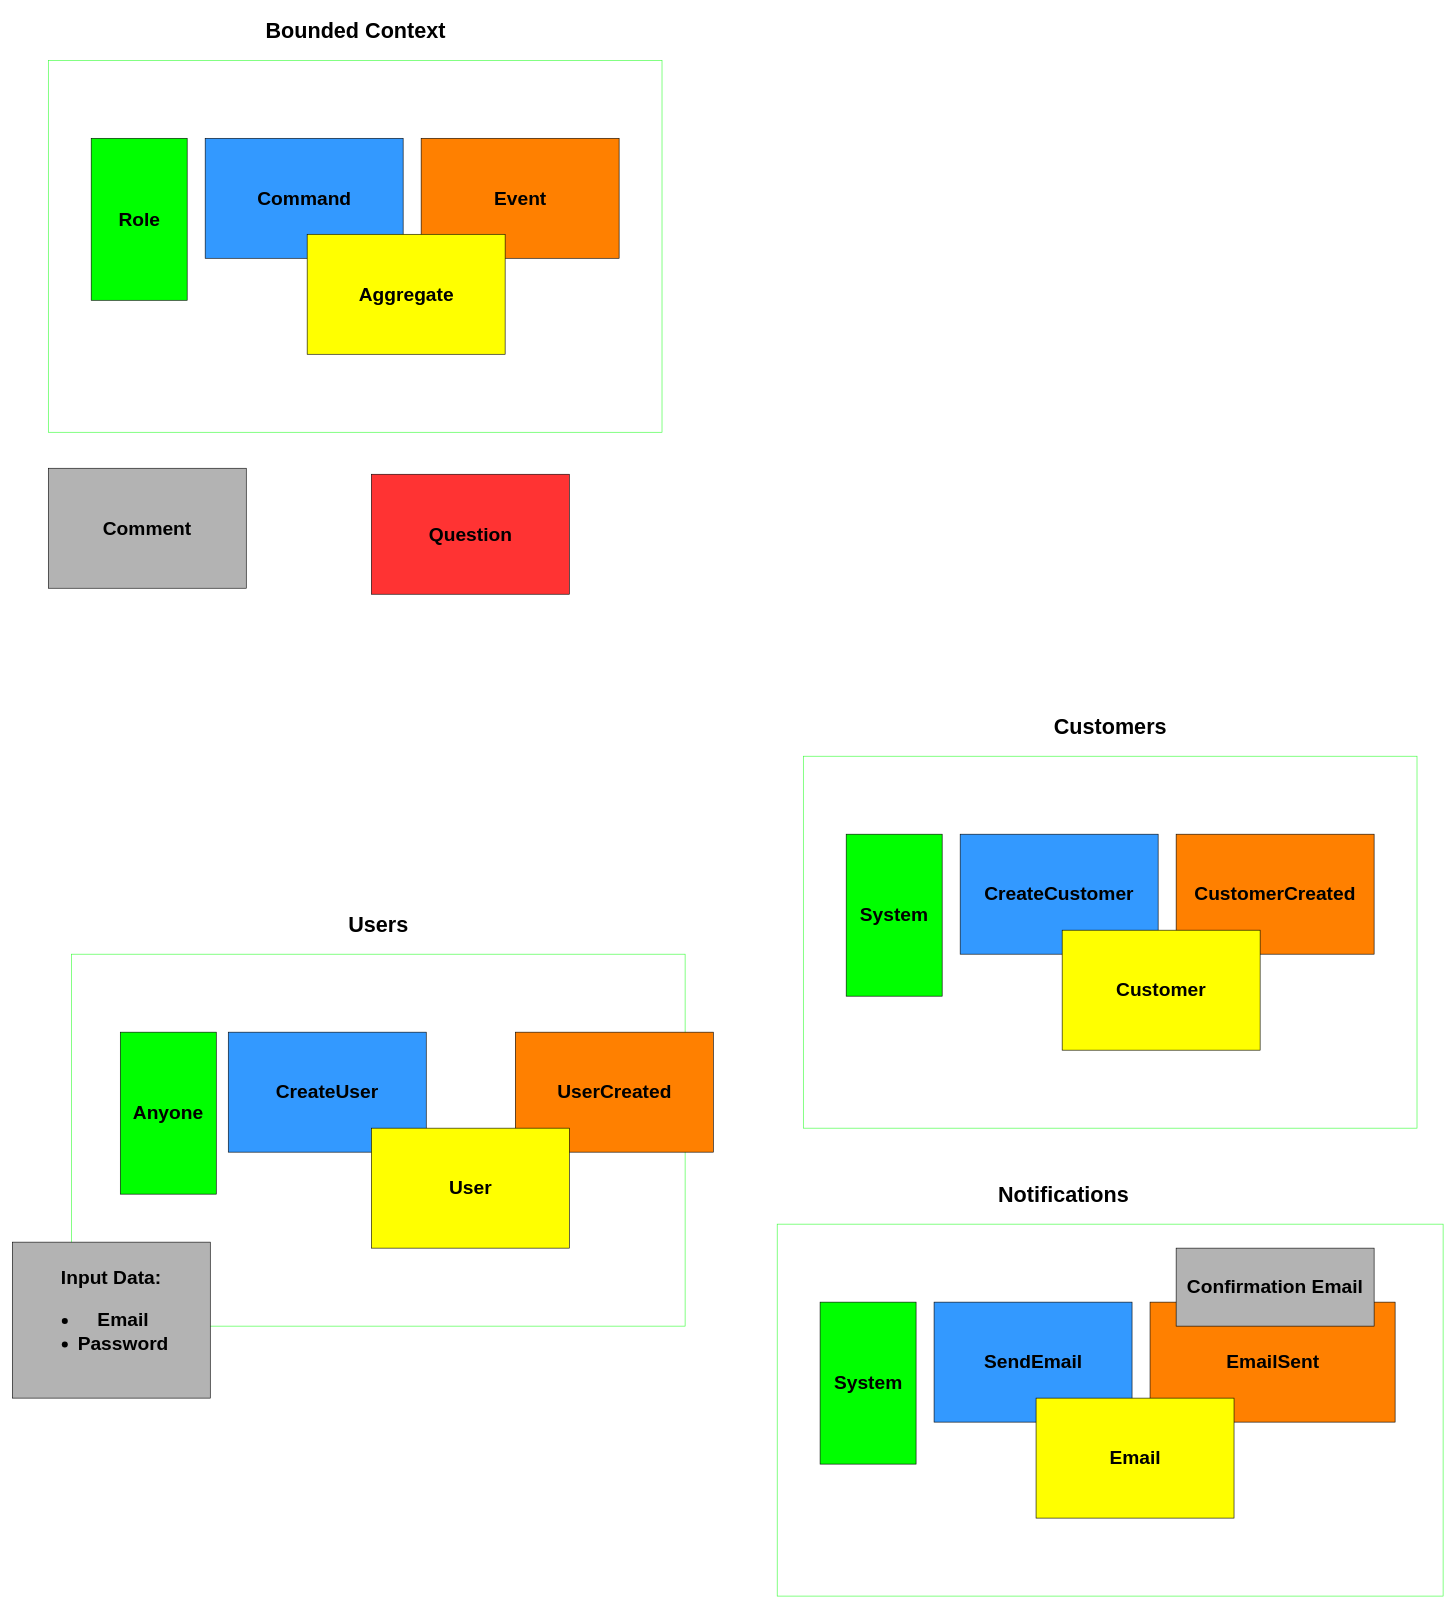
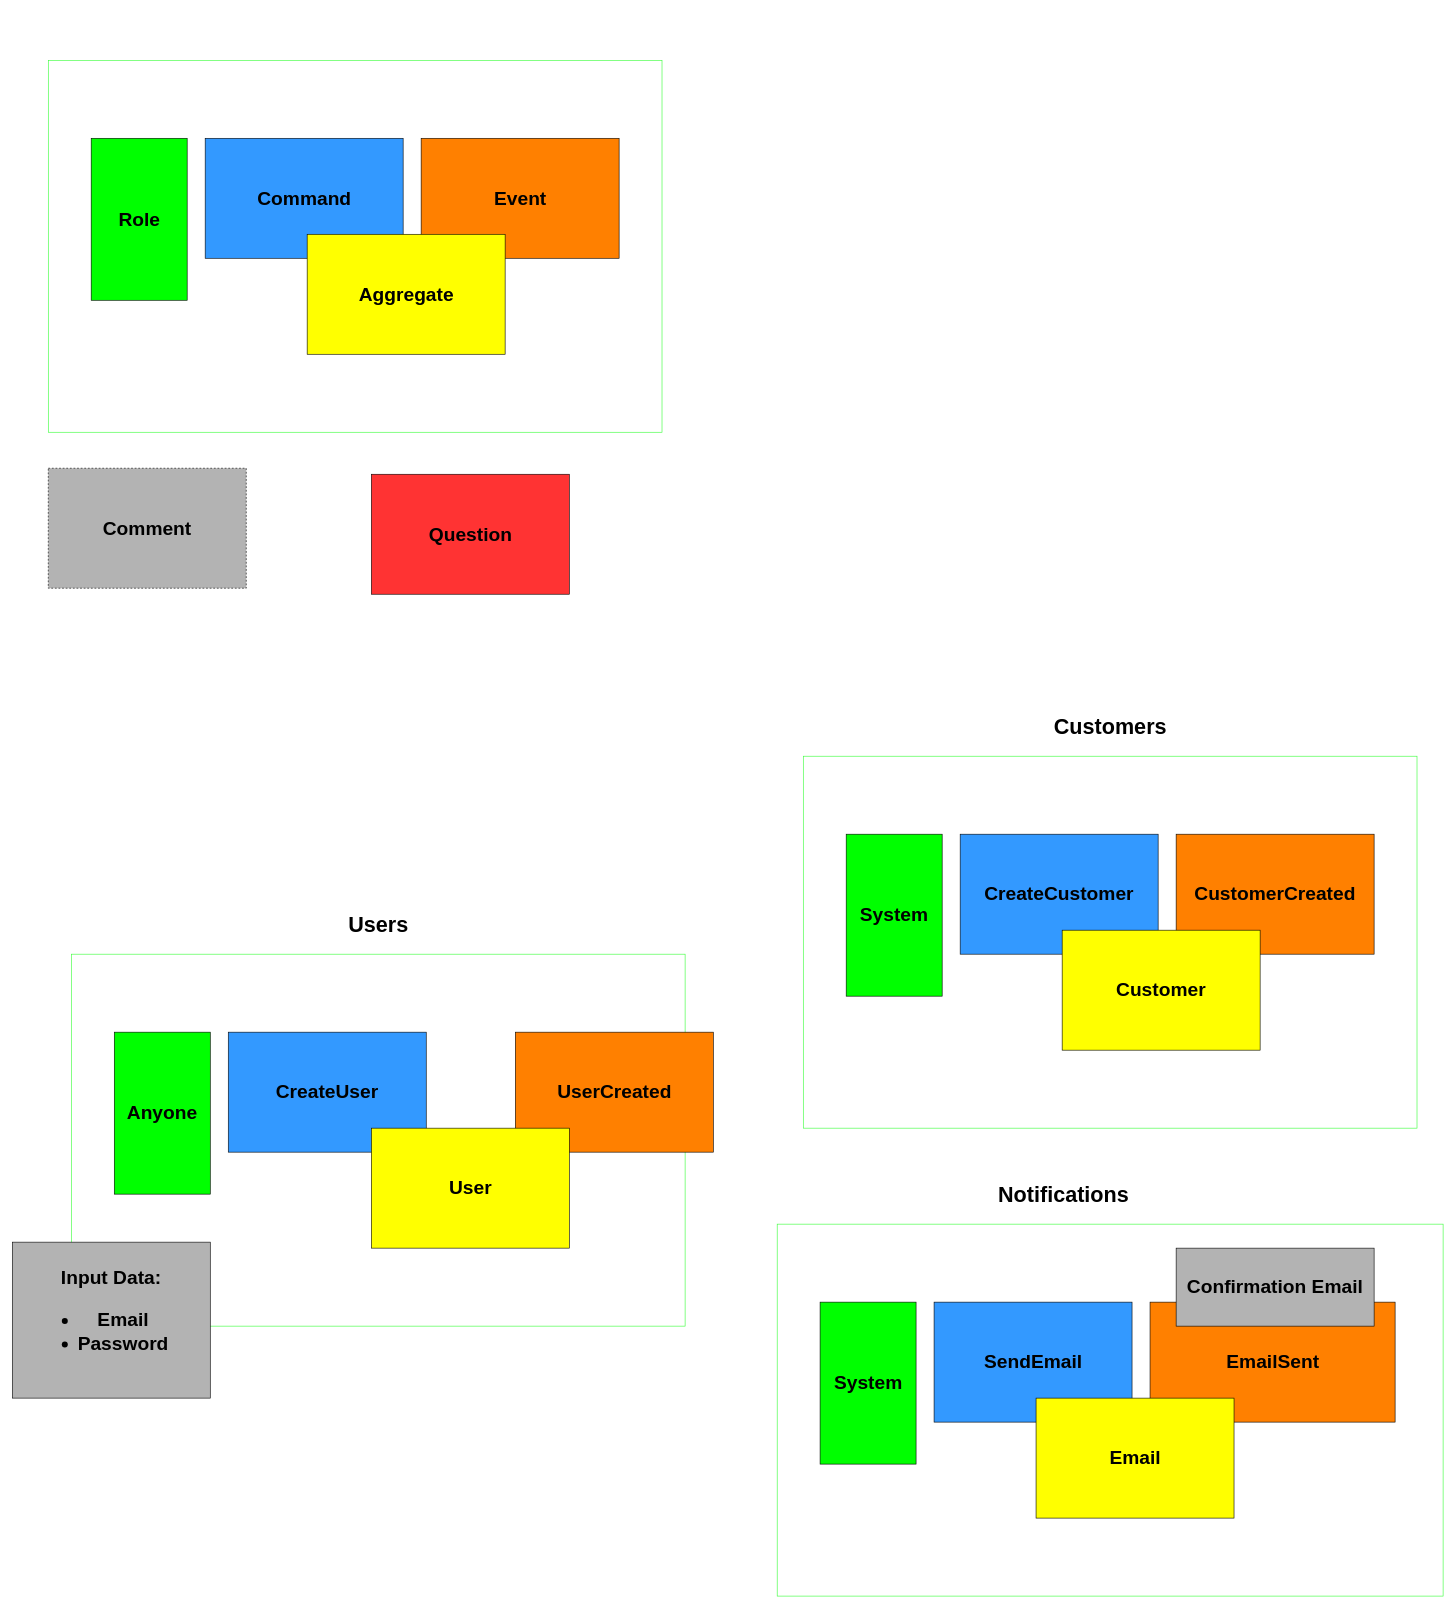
- <mxCell id="3" value="&lt;font style=&quot;font-size: 36px;&quot;&gt;&lt;b style=&quot;&quot;&gt;Bounded Context&lt;/b&gt;&lt;/font&gt;" style="text;html=1;align=center;verticalAlign=middle;resizable=0;points=[];autosize=1;strokeColor=none;fillColor=none;container=0;" parent="1" vertex="1"><mxGeometry x="431.5" y="20" width="320" height="60" as="geometry" /></mxCell>
- <mxCell id="9" value="&lt;font style=&quot;font-size: 32px;&quot; color=&quot;#000000&quot;&gt;&lt;b style=&quot;&quot;&gt;Comment&lt;/b&gt;&lt;/font&gt;" style="whiteSpace=wrap;html=1;fillColor=#B3B3B3;container=0;" parent="1" vertex="1"><mxGeometry x="80" y="780" width="330" height="200" as="geometry" /></mxCell>
+ <mxCell id="9" value="&lt;font style=&quot;font-size: 32px;&quot; color=&quot;#000000&quot;&gt;&lt;b style=&quot;&quot;&gt;Comment&lt;/b&gt;&lt;/font&gt;" style="whiteSpace=wrap;html=1;fillColor=#B3B3B3;container=0;dashed=1;" parent="1" vertex="1"><mxGeometry x="80" y="780" width="330" height="200" as="geometry" /></mxCell>
- <mxCell id="15" value="&lt;font style=&quot;font-size: 32px;&quot; color=&quot;#000000&quot;&gt;&lt;b style=&quot;&quot;&gt;Anyone&lt;/b&gt;&lt;/font&gt;" style="whiteSpace=wrap;html=1;fillColor=#00FF00;container=0;" parent="1" vertex="1"><mxGeometry x="200" y="1720" width="160" height="270" as="geometry" /></mxCell>
+ <mxCell id="15" value="&lt;font style=&quot;font-size: 32px;&quot; color=&quot;#000000&quot;&gt;&lt;b style=&quot;&quot;&gt;Anyone&lt;/b&gt;&lt;/font&gt;" style="whiteSpace=wrap;html=1;fillColor=#00FF00;container=0;" parent="1" vertex="1"><mxGeometry x="190" y="1720" width="160" height="270" as="geometry" /></mxCell>
